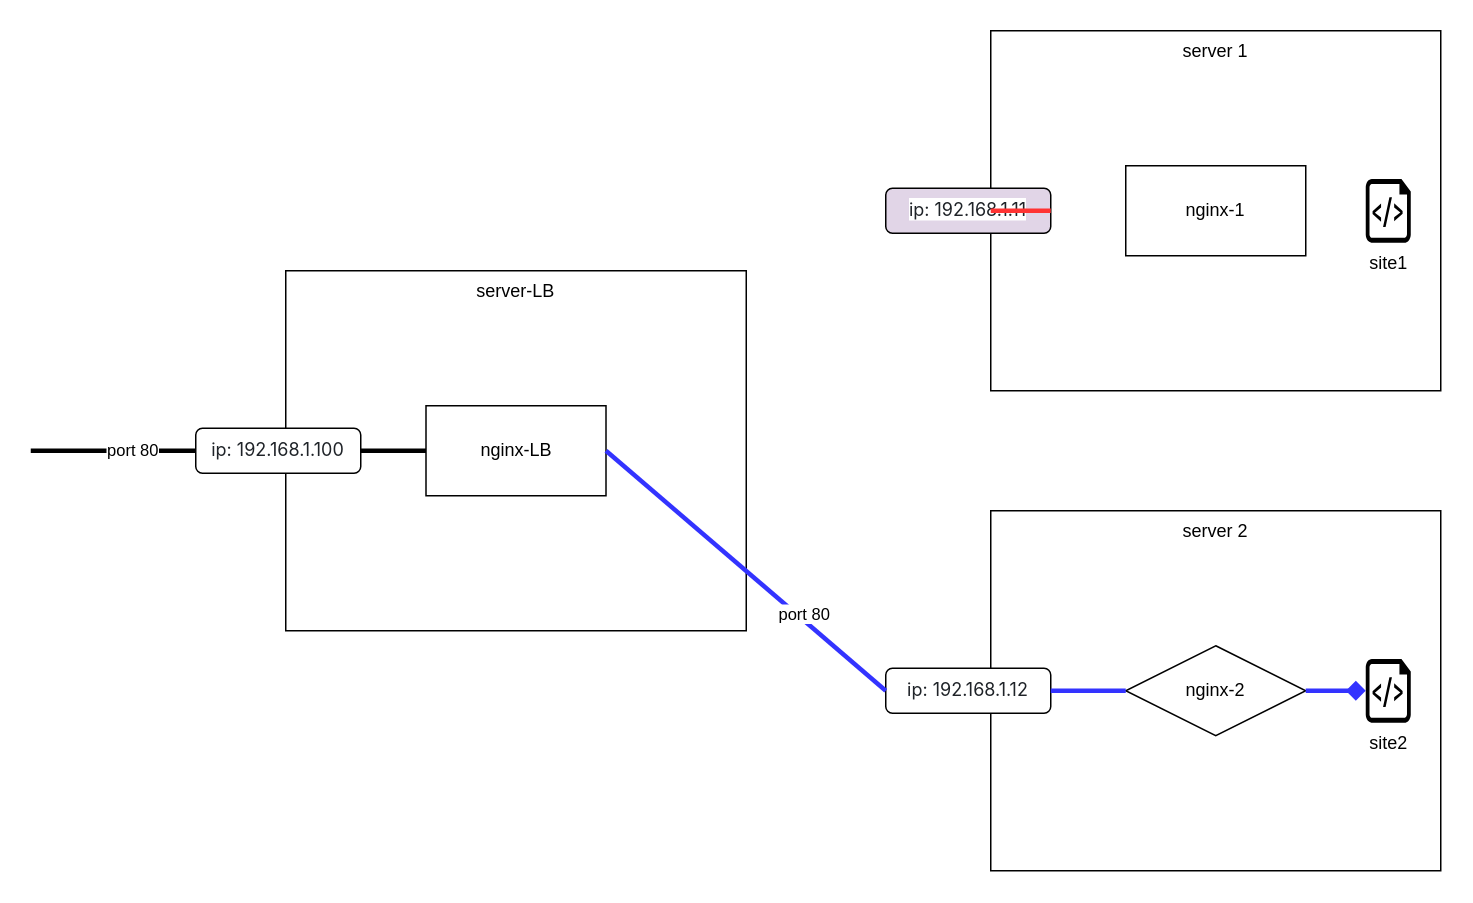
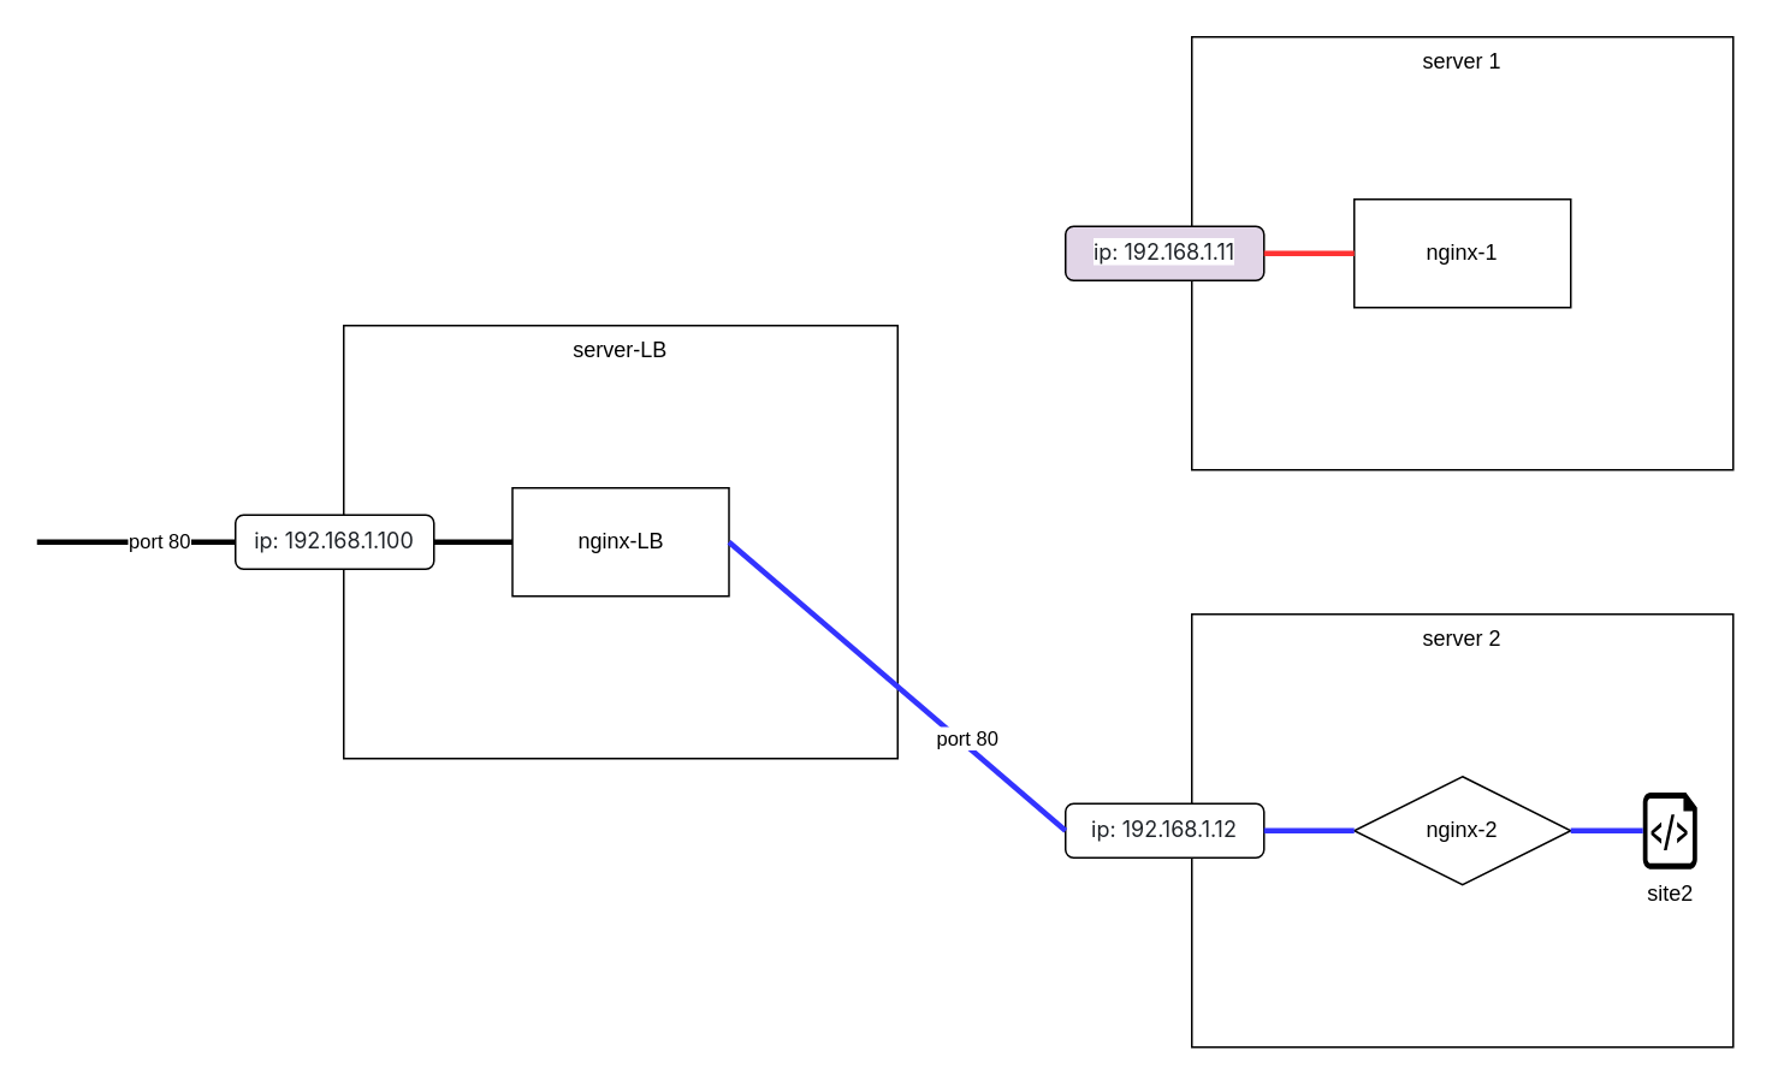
- <mxCell id="8" value="" style="endArrow=none;html=1;rounded=0;exitX=1;exitY=0.5;exitDx=0;exitDy=0;strokeWidth=3;strokeColor=#FF3333;" parent="1" source="6" target="3" edge="1"><mxGeometry width="50" height="50" relative="1" as="geometry"><mxPoint x="1060" y="340" as="sourcePoint" /><mxPoint x="1110" y="290" as="targetPoint" /></mxGeometry></mxCell>
+ <mxCell id="8" value="" style="endArrow=none;html=1;rounded=0;entryX=0;entryY=0.5;entryDx=0;entryDy=0;exitX=1;exitY=0.5;exitDx=0;exitDy=0;strokeWidth=3;strokeColor=#FF3333;" parent="1" source="6" target="5" edge="1"><mxGeometry width="50" height="50" relative="1" as="geometry"><mxPoint x="1060" y="340" as="sourcePoint" /><mxPoint x="1110" y="290" as="targetPoint" /></mxGeometry></mxCell>
- <mxCell id="7" value="site1" style="verticalLabelPosition=bottom;html=1;verticalAlign=top;align=center;strokeColor=none;fillColor=#000000;shape=mxgraph.azure.script_file;pointerEvents=1;" parent="1" vertex="1"><mxGeometry x="910" y="118.75" width="30" height="42.5" as="geometry" /></mxCell>
- <mxCell id="20" value="" style="endArrow=diamond;html=1;rounded=0;entryX=0;entryY=0.5;entryDx=0;entryDy=0;entryPerimeter=0;exitX=1;exitY=0.5;exitDx=0;exitDy=0;strokeWidth=3;strokeColor=#3333FF;" edge="1" parent="1" source="10" target="19"><mxGeometry width="50" height="50" relative="1" as="geometry"><mxPoint x="890" y="400" as="sourcePoint" /><mxPoint x="930" y="400" as="targetPoint" /></mxGeometry></mxCell>
+ <mxCell id="20" value="" style="endArrow=none;html=1;rounded=0;entryX=0;entryY=0.5;entryDx=0;entryDy=0;entryPerimeter=0;exitX=1;exitY=0.5;exitDx=0;exitDy=0;strokeWidth=3;strokeColor=#3333FF;" edge="1" parent="1" source="10" target="19"><mxGeometry width="50" height="50" relative="1" as="geometry"><mxPoint x="890" y="400" as="sourcePoint" /><mxPoint x="930" y="400" as="targetPoint" /></mxGeometry></mxCell>
